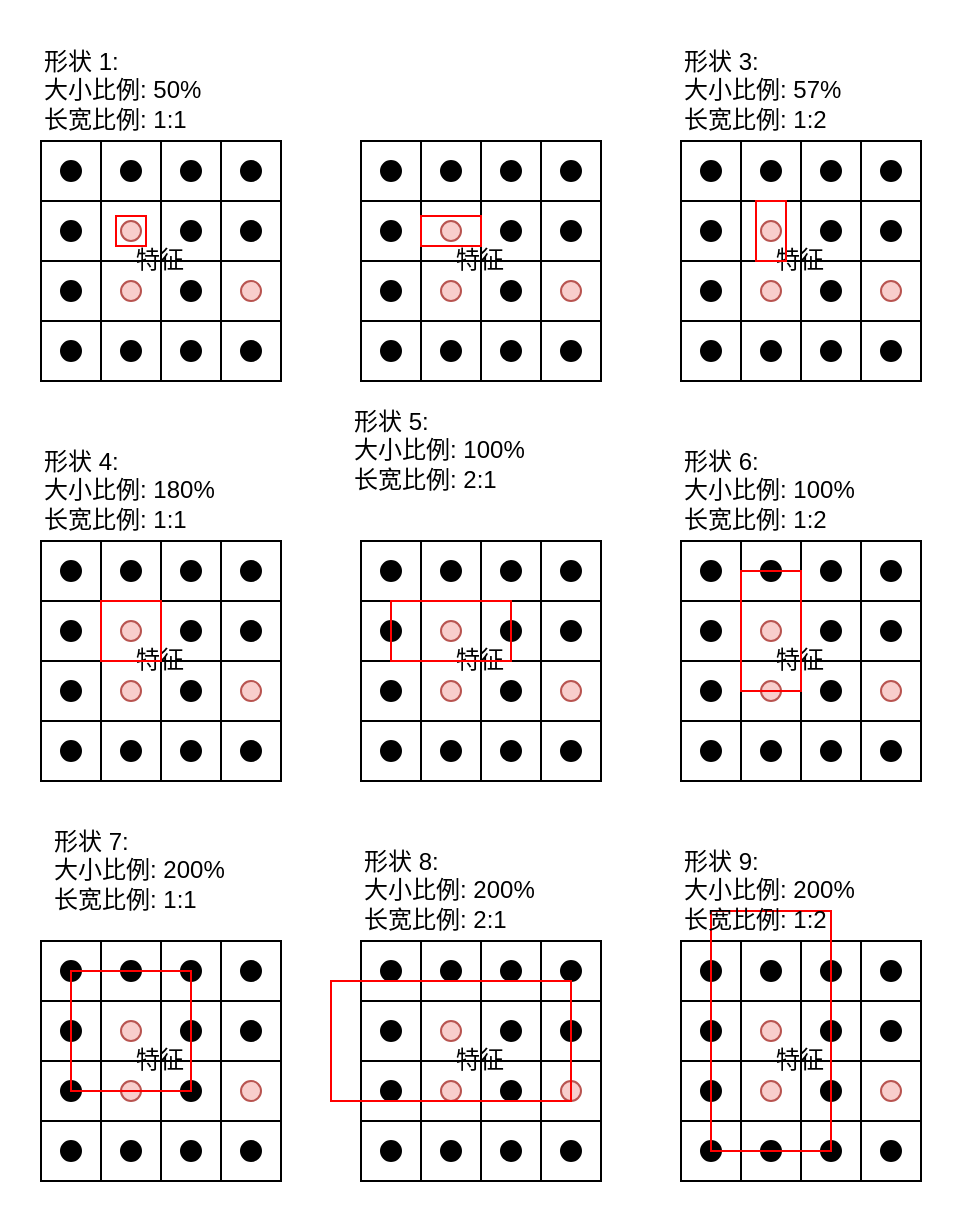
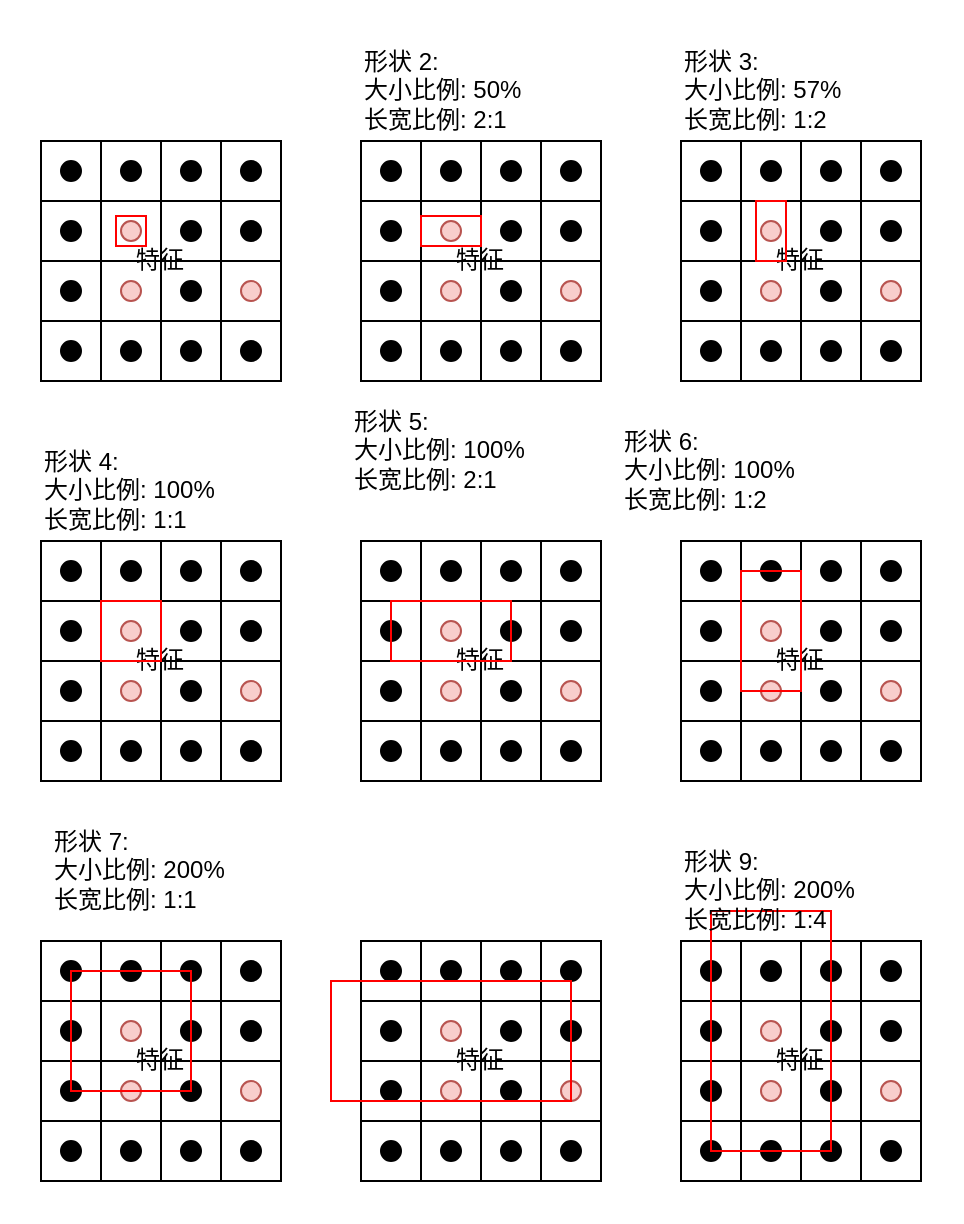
- <mxCell id="176" value="形状 1:&lt;br&gt;大小比例: 50%&lt;br&gt;长宽比例: 1:1" style="text;html=1;strokeColor=none;fillColor=none;align=left;verticalAlign=middle;whiteSpace=wrap;rounded=0;" parent="1" vertex="1"><mxGeometry x="20" y="20" width="100" height="50" as="geometry" /></mxCell>
+ <mxCell id="201" value="形状 2:&lt;br&gt;大小比例: 50%&lt;br&gt;长宽比例: 2:1" style="text;html=1;strokeColor=none;fillColor=none;align=left;verticalAlign=middle;whiteSpace=wrap;rounded=0;" parent="1" vertex="1"><mxGeometry x="180" y="20" width="100" height="50" as="geometry" /></mxCell>
- <mxCell id="26" value="形状 4:&lt;br&gt;大小比例: 180%&lt;br&gt;长宽比例: 1:1" style="text;html=1;strokeColor=none;fillColor=none;align=left;verticalAlign=middle;whiteSpace=wrap;rounded=0;" parent="1" vertex="1"><mxGeometry x="20" y="220" width="100" height="50" as="geometry" /></mxCell>
+ <mxCell id="26" value="形状 4:&lt;br&gt;大小比例: 100%&lt;br&gt;长宽比例: 1:1" style="text;html=1;strokeColor=none;fillColor=none;align=left;verticalAlign=middle;whiteSpace=wrap;rounded=0;" parent="1" vertex="1"><mxGeometry x="20" y="220" width="100" height="50" as="geometry" /></mxCell>
- <mxCell id="76" value="形状 6:&lt;br&gt;大小比例: 100%&lt;br&gt;长宽比例: 1:2" style="text;html=1;strokeColor=none;fillColor=none;align=left;verticalAlign=middle;whiteSpace=wrap;rounded=0;" parent="1" vertex="1"><mxGeometry x="340" y="220" width="100" height="50" as="geometry" /></mxCell>
+ <mxCell id="76" value="形状 6:&lt;br&gt;大小比例: 100%&lt;br&gt;长宽比例: 1:2" style="text;html=1;strokeColor=none;fillColor=none;align=left;verticalAlign=middle;whiteSpace=wrap;rounded=0;" parent="1" vertex="1"><mxGeometry x="310" y="210" width="100" height="50" as="geometry" /></mxCell>
- <mxCell id="126" value="形状 8:&lt;br&gt;大小比例: 200%&lt;br&gt;长宽比例: 2:1" style="text;html=1;strokeColor=none;fillColor=none;align=left;verticalAlign=middle;whiteSpace=wrap;rounded=0;" parent="1" vertex="1"><mxGeometry x="180" y="420" width="100" height="50" as="geometry" /></mxCell>
- <mxCell id="151" value="形状 9:&lt;br&gt;大小比例: 200%&lt;br&gt;长宽比例: 1:2" style="text;html=1;strokeColor=none;fillColor=none;align=left;verticalAlign=middle;whiteSpace=wrap;rounded=0;" parent="1" vertex="1"><mxGeometry x="340" y="420" width="100" height="50" as="geometry" /></mxCell>
+ <mxCell id="151" value="形状 9:&lt;br&gt;大小比例: 200%&lt;br&gt;长宽比例: 1:4" style="text;html=1;strokeColor=none;fillColor=none;align=left;verticalAlign=middle;whiteSpace=wrap;rounded=0;" parent="1" vertex="1"><mxGeometry x="340" y="420" width="100" height="50" as="geometry" /></mxCell>
